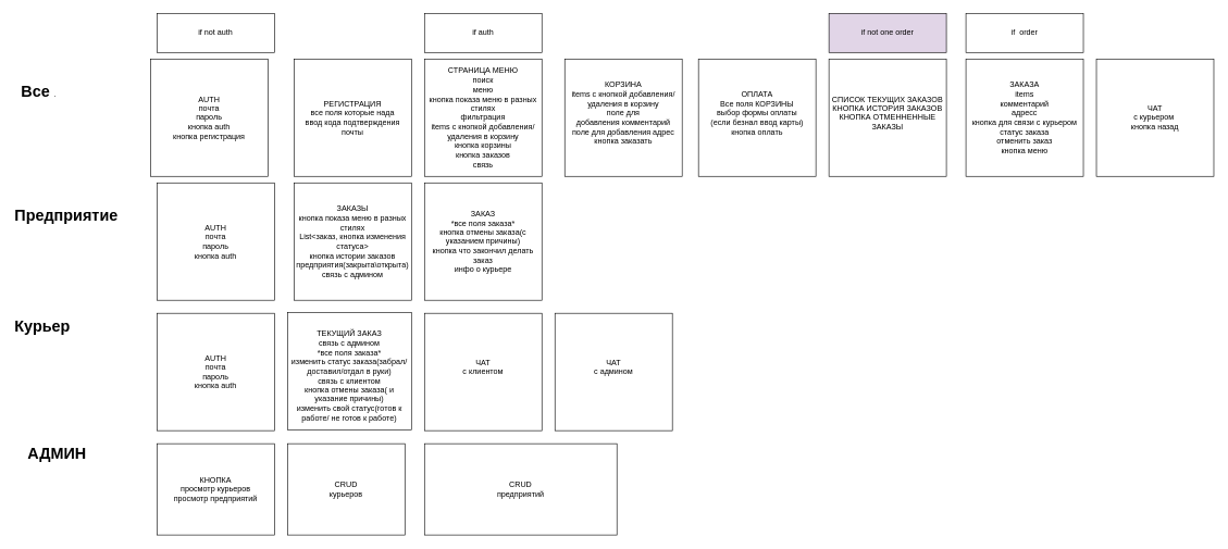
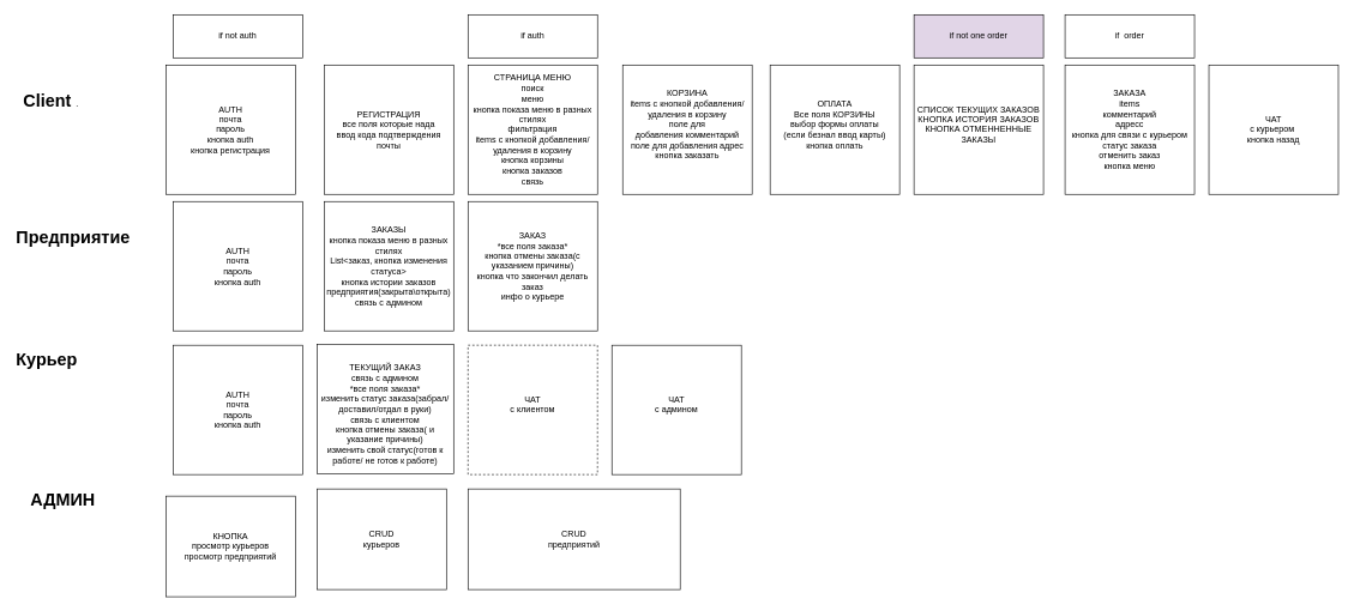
- <mxCell id="9" value="&lt;h1 style=&quot;margin-top: 0px;&quot;&gt;&lt;span style=&quot;background-color: initial;&quot;&gt;Все&amp;nbsp;&lt;/span&gt;&lt;span style=&quot;background-color: initial; font-size: 12px; font-weight: normal;&quot;&gt;.&lt;/span&gt;&lt;br&gt;&lt;/h1&gt;" style="text;html=1;whiteSpace=wrap;overflow=hidden;rounded=0;" parent="1" vertex="1"><mxGeometry x="30" y="120" width="180" height="120" as="geometry" /></mxCell>
+ <mxCell id="9" value="&lt;h1 style=&quot;margin-top: 0px;&quot;&gt;&lt;span style=&quot;background-color: initial;&quot;&gt;Сlient&amp;nbsp;&lt;/span&gt;&lt;span style=&quot;background-color: initial; font-size: 12px; font-weight: normal;&quot;&gt;.&lt;/span&gt;&lt;br&gt;&lt;/h1&gt;" style="text;html=1;whiteSpace=wrap;overflow=hidden;rounded=0;" parent="1" vertex="1"><mxGeometry x="30" y="120" width="180" height="120" as="geometry" /></mxCell>
- <mxCell id="15" value="ЧАТ&lt;div&gt;с клиентом&lt;/div&gt;&lt;div&gt;&lt;br&gt;&lt;/div&gt;" style="rounded=0;whiteSpace=wrap;html=1;" parent="1" vertex="1"><mxGeometry x="650" y="480" width="180" height="180" as="geometry" /></mxCell>
+ <mxCell id="15" value="ЧАТ&lt;div&gt;с клиентом&lt;/div&gt;&lt;div&gt;&lt;br&gt;&lt;/div&gt;" style="rounded=0;whiteSpace=wrap;html=1;dashed=1;" parent="1" vertex="1"><mxGeometry x="650" y="480" width="180" height="180" as="geometry" /></mxCell>
- <mxCell id="22" value="КНОПКА&lt;div&gt;просмотр курьеров&lt;/div&gt;&lt;div&gt;просмотр предприятий&lt;/div&gt;" style="rounded=0;whiteSpace=wrap;html=1;" parent="1" vertex="1"><mxGeometry x="240" y="680" width="180" height="140" as="geometry" /></mxCell>
+ <mxCell id="22" value="КНОПКА&lt;div&gt;просмотр курьеров&lt;/div&gt;&lt;div&gt;просмотр предприятий&lt;/div&gt;" style="rounded=0;whiteSpace=wrap;html=1;" parent="1" vertex="1"><mxGeometry x="230" y="690" width="180" height="140" as="geometry" /></mxCell>
